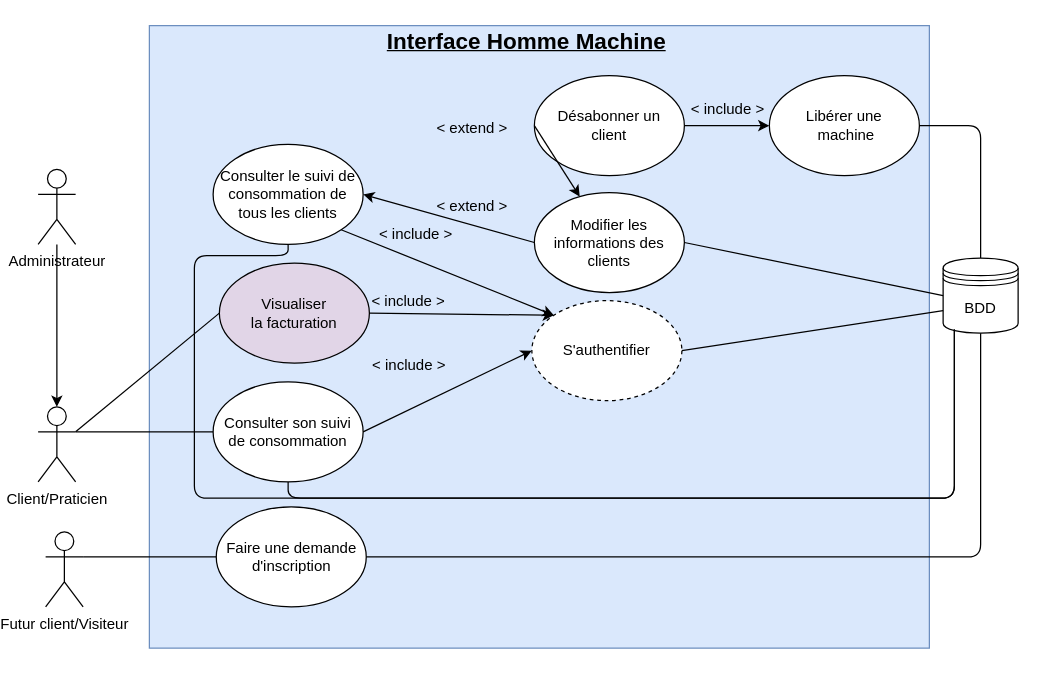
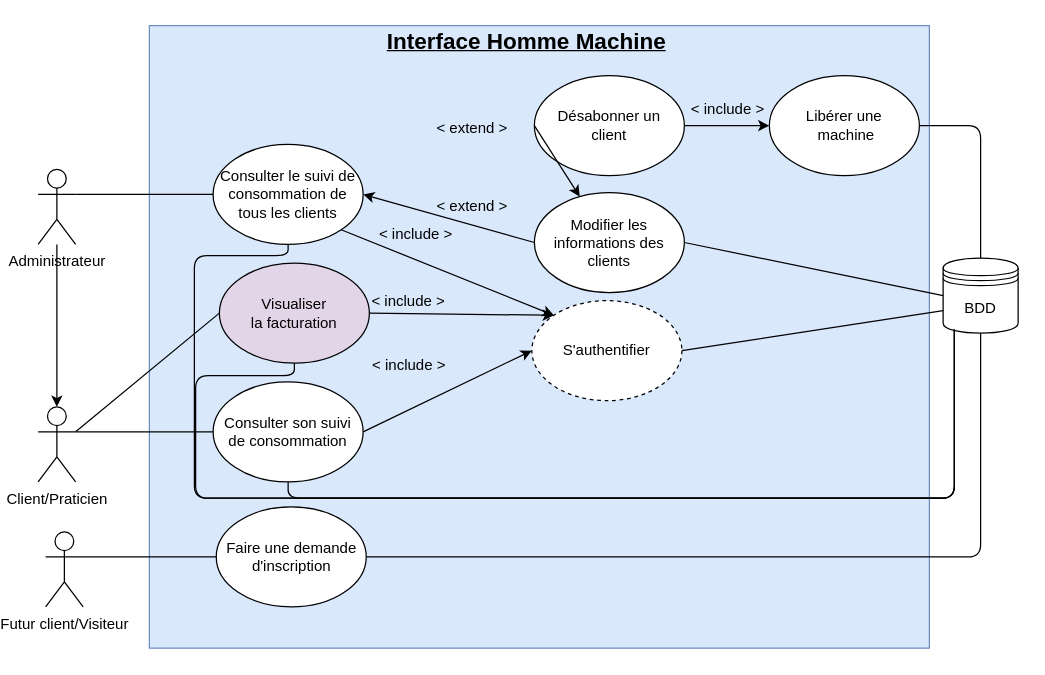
+ <mxCell id="30" value="" style="endArrow=none;html=1;exitX=1;exitY=0.333;exitDx=0;exitDy=0;exitPerimeter=0;entryX=0;entryY=0.5;entryDx=0;entryDy=0;" parent="1" source="2" target="4" edge="1"><mxGeometry width="50" height="50" relative="1" as="geometry"><mxPoint x="151" y="35" as="sourcePoint" /><mxPoint x="201" y="-15" as="targetPoint" /><Array as="points" /></mxGeometry></mxCell>
+ <mxCell id="38" value="" style="endArrow=none;html=1;entryX=0.15;entryY=0.95;entryDx=0;entryDy=0;entryPerimeter=0;exitX=0.5;exitY=1;exitDx=0;exitDy=0;" parent="1" source="13" target="17" edge="1"><mxGeometry width="50" height="50" relative="1" as="geometry"><mxPoint x="441" y="425" as="sourcePoint" /><mxPoint x="491" y="375" as="targetPoint" /><Array as="points"><mxPoint x="225" y="300" /><mxPoint x="146" y="300" /><mxPoint x="146" y="398" /><mxPoint x="753" y="398" /></Array></mxGeometry></mxCell>
